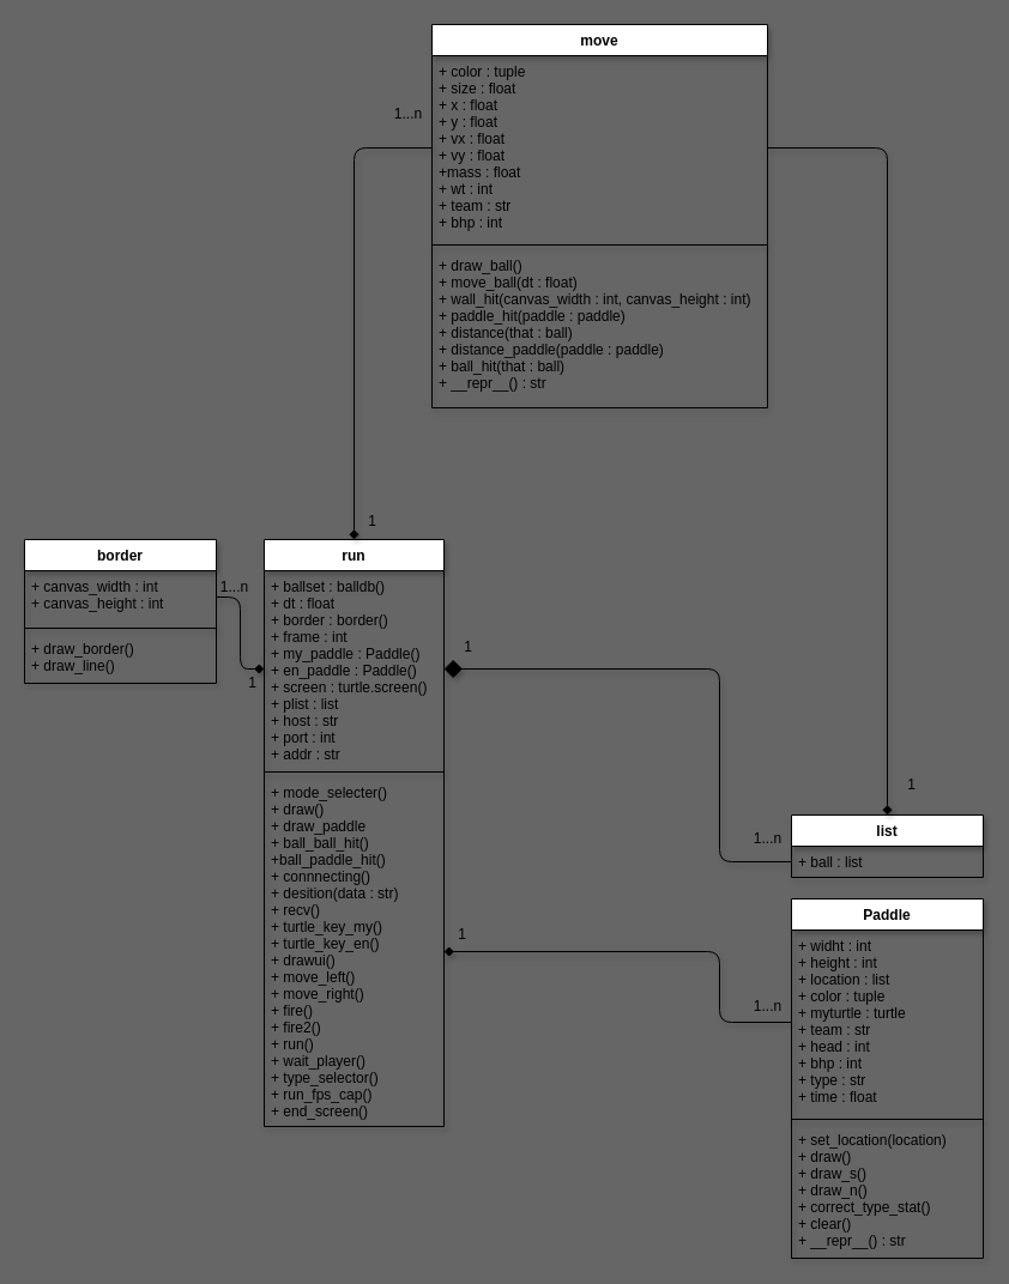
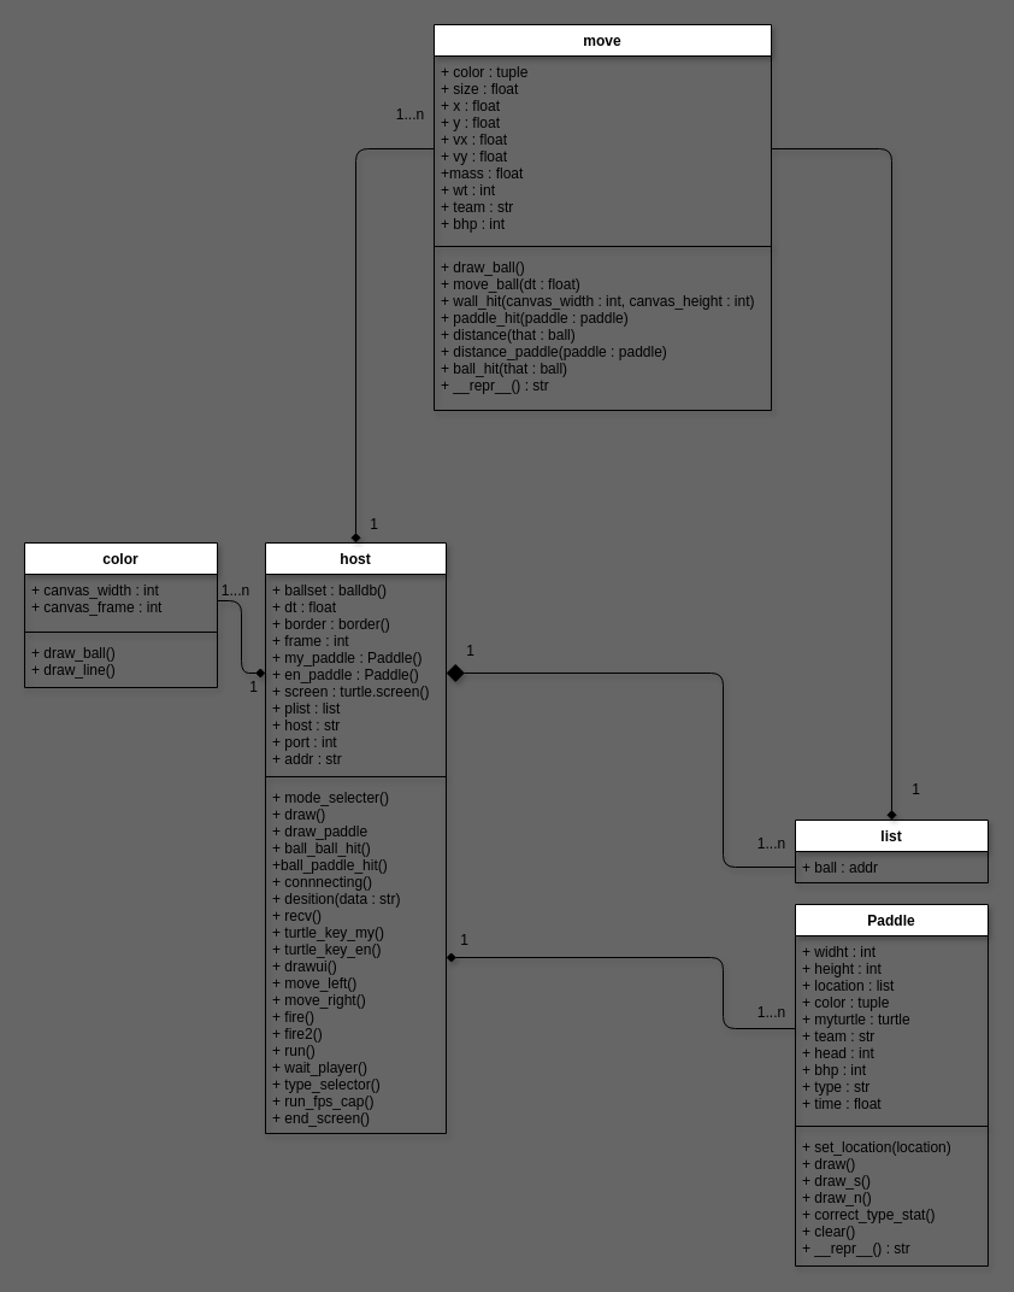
- <mxCell id="16" value="border" style="swimlane;fontStyle=1;align=center;verticalAlign=top;childLayout=stackLayout;horizontal=1;startSize=26;horizontalStack=0;resizeParent=1;resizeParentMax=0;resizeLast=0;collapsible=1;marginBottom=0;shadow=1;" vertex="1" parent="1"><mxGeometry x="20" y="450" width="160" height="120" as="geometry" /></mxCell>
+ <mxCell id="16" value="color" style="swimlane;fontStyle=1;align=center;verticalAlign=top;childLayout=stackLayout;horizontal=1;startSize=26;horizontalStack=0;resizeParent=1;resizeParentMax=0;resizeLast=0;collapsible=1;marginBottom=0;shadow=1;" vertex="1" parent="1"><mxGeometry x="20" y="450" width="160" height="120" as="geometry" /></mxCell>
- <mxCell id="2" value="run" style="swimlane;fontStyle=1;align=center;verticalAlign=top;childLayout=stackLayout;horizontal=1;startSize=26;horizontalStack=0;resizeParent=1;resizeParentMax=0;resizeLast=0;collapsible=1;marginBottom=0;shadow=1;" vertex="1" parent="1"><mxGeometry x="220" y="450" width="150" height="490" as="geometry" /></mxCell>
+ <mxCell id="2" value="host" style="swimlane;fontStyle=1;align=center;verticalAlign=top;childLayout=stackLayout;horizontal=1;startSize=26;horizontalStack=0;resizeParent=1;resizeParentMax=0;resizeLast=0;collapsible=1;marginBottom=0;shadow=1;" vertex="1" parent="1"><mxGeometry x="220" y="450" width="150" height="490" as="geometry" /></mxCell>
- <mxCell id="17" value="+ canvas_width : int&#10;+ canvas_height : int" style="text;strokeColor=none;fillColor=none;align=left;verticalAlign=top;spacingLeft=4;spacingRight=4;overflow=hidden;rotatable=0;points=[[0,0.5],[1,0.5]];portConstraint=eastwest;shadow=1;" vertex="1" parent="16"><mxGeometry y="26" width="160" height="44" as="geometry" /></mxCell>
+ <mxCell id="17" value="+ canvas_width : int&#10;+ canvas_frame : int" style="text;strokeColor=none;fillColor=none;align=left;verticalAlign=top;spacingLeft=4;spacingRight=4;overflow=hidden;rotatable=0;points=[[0,0.5],[1,0.5]];portConstraint=eastwest;shadow=1;" vertex="1" parent="16"><mxGeometry y="26" width="160" height="44" as="geometry" /></mxCell>
- <mxCell id="19" value="+ draw_border()&#10;+ draw_line()" style="text;strokeColor=none;fillColor=none;align=left;verticalAlign=top;spacingLeft=4;spacingRight=4;overflow=hidden;rotatable=0;points=[[0,0.5],[1,0.5]];portConstraint=eastwest;shadow=1;" vertex="1" parent="16"><mxGeometry y="78" width="160" height="42" as="geometry" /></mxCell>
+ <mxCell id="19" value="+ draw_ball()&#10;+ draw_line()" style="text;strokeColor=none;fillColor=none;align=left;verticalAlign=top;spacingLeft=4;spacingRight=4;overflow=hidden;rotatable=0;points=[[0,0.5],[1,0.5]];portConstraint=eastwest;shadow=1;" vertex="1" parent="16"><mxGeometry y="78" width="160" height="42" as="geometry" /></mxCell>
- <mxCell id="15" value="+ ball : list" style="text;strokeColor=none;fillColor=none;align=left;verticalAlign=top;spacingLeft=4;spacingRight=4;overflow=hidden;rotatable=0;points=[[0,0.5],[1,0.5]];portConstraint=eastwest;shadow=1;" vertex="1" parent="14"><mxGeometry y="26" width="160" height="26" as="geometry" /></mxCell>
+ <mxCell id="15" value="+ ball : addr" style="text;strokeColor=none;fillColor=none;align=left;verticalAlign=top;spacingLeft=4;spacingRight=4;overflow=hidden;rotatable=0;points=[[0,0.5],[1,0.5]];portConstraint=eastwest;shadow=1;" vertex="1" parent="14"><mxGeometry y="26" width="160" height="26" as="geometry" /></mxCell>
